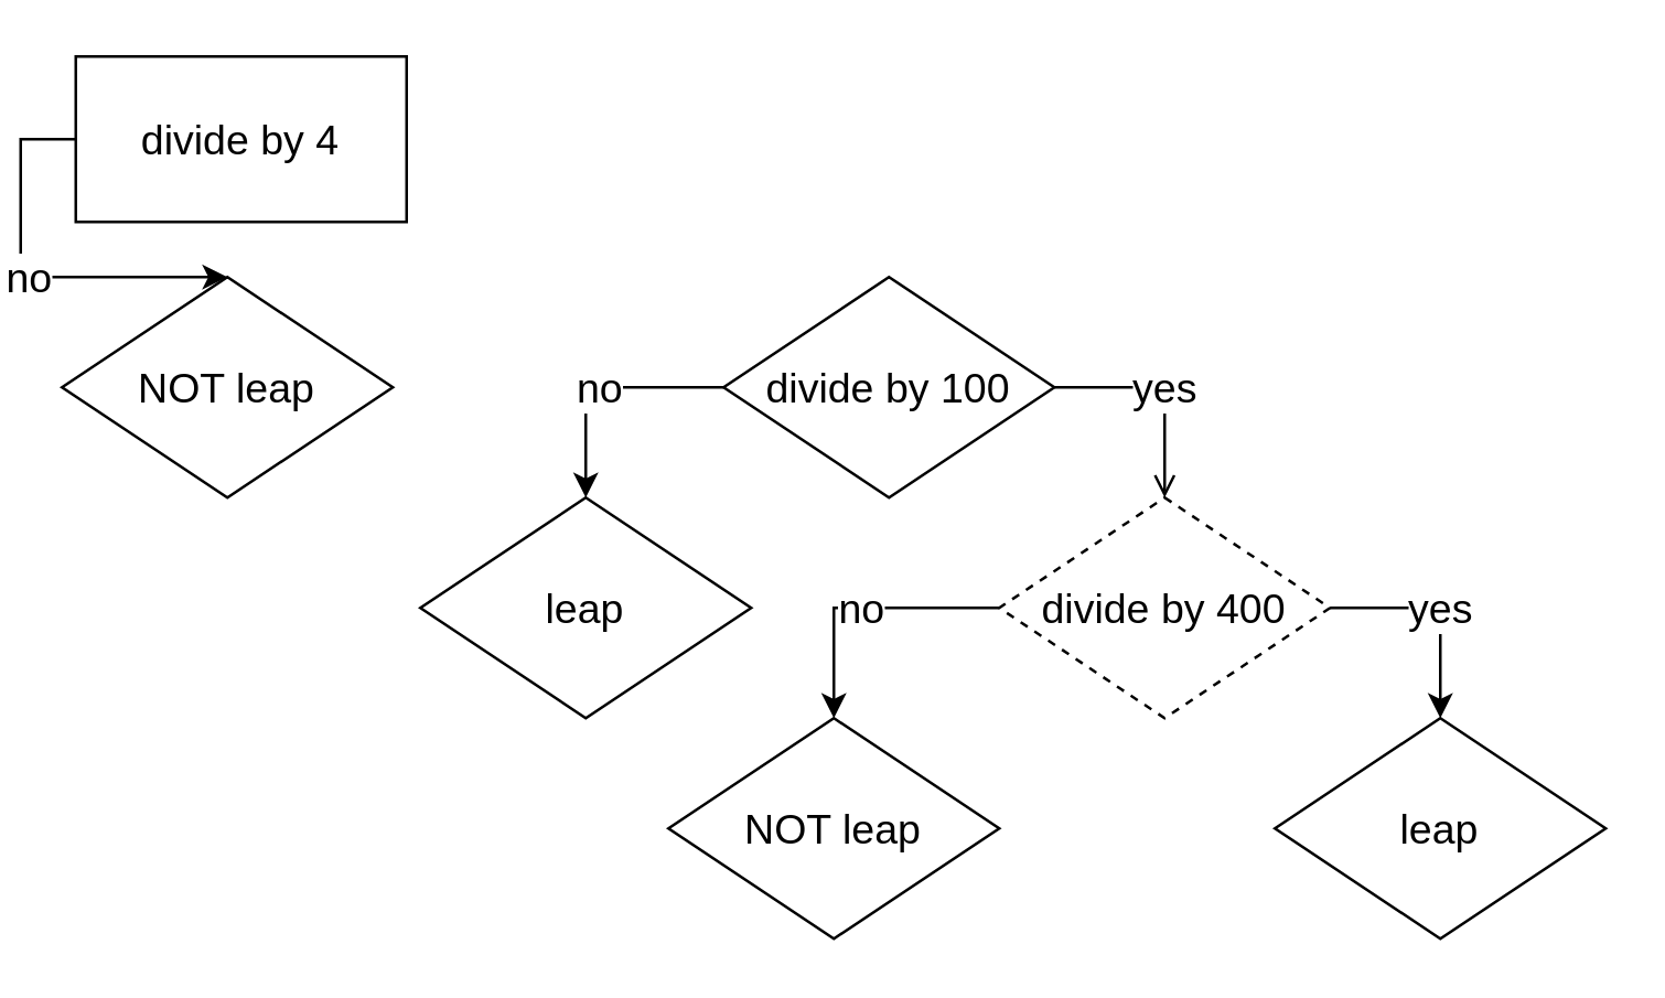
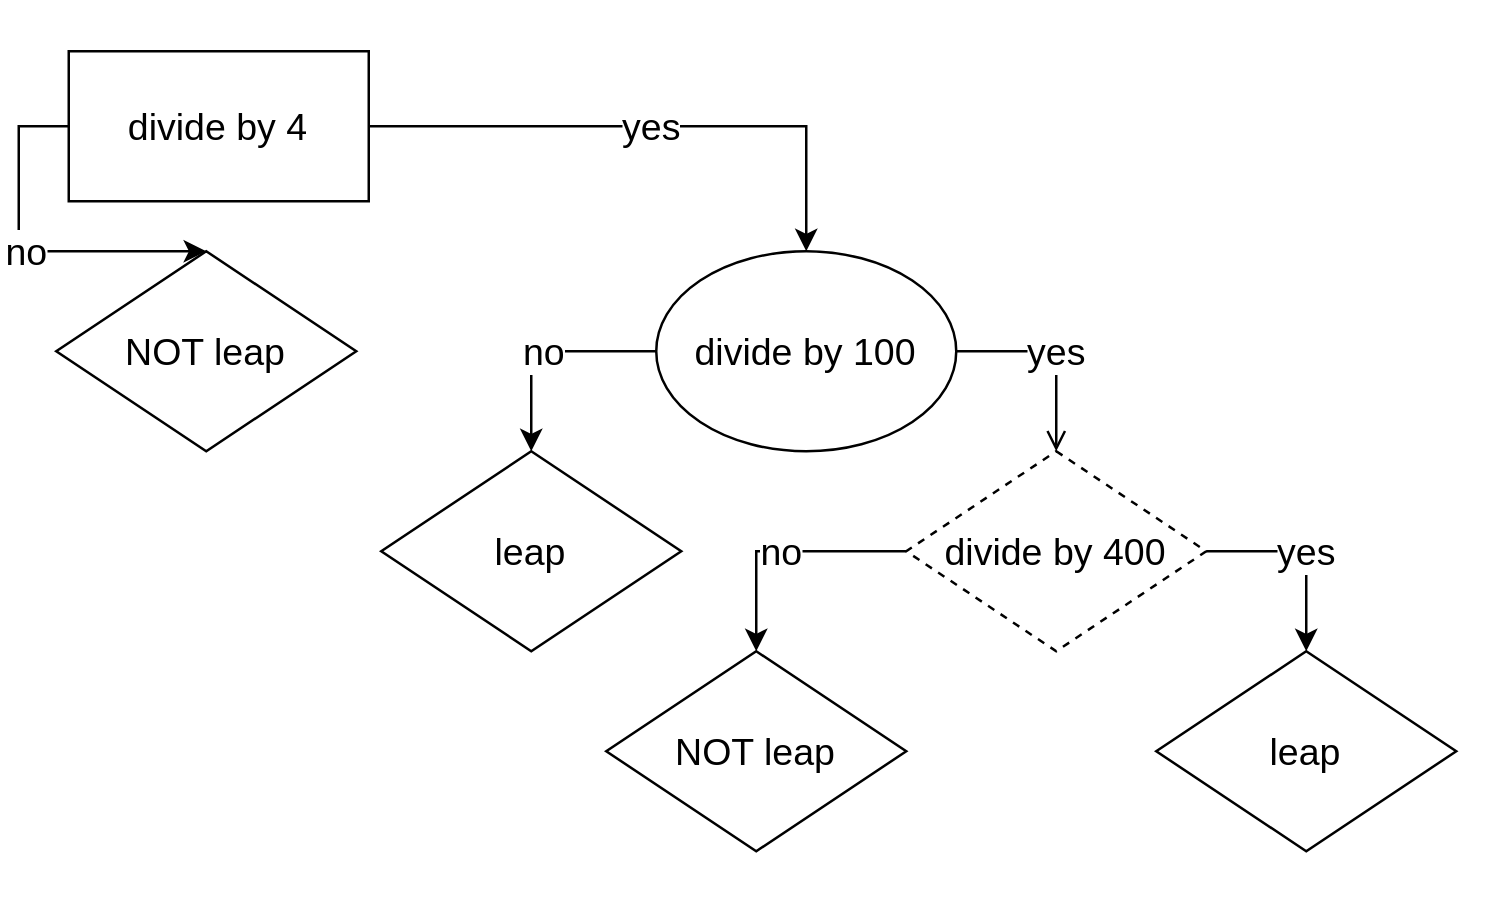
+ <mxCell id="2" value="yes" style="edgeStyle=orthogonalEdgeStyle;rounded=0;orthogonalLoop=1;jettySize=auto;html=1;exitX=1;exitY=0.5;exitDx=0;exitDy=0;fontSize=15;" edge="1" parent="1" source="4" target="8"><mxGeometry relative="1" as="geometry" /></mxCell>
- <mxCell id="8" value="divide by 100" style="rhombus;whiteSpace=wrap;html=1;fillColor=default;gradientColor=none;fontSize=15;" vertex="1" parent="1"><mxGeometry x="260" y="100" width="120" height="80" as="geometry" /></mxCell>
+ <mxCell id="8" value="divide by 100" style="ellipse;whiteSpace=wrap;html=1;fillColor=default;gradientColor=none;fontSize=15;" vertex="1" parent="1"><mxGeometry x="260" y="100" width="120" height="80" as="geometry" /></mxCell>
